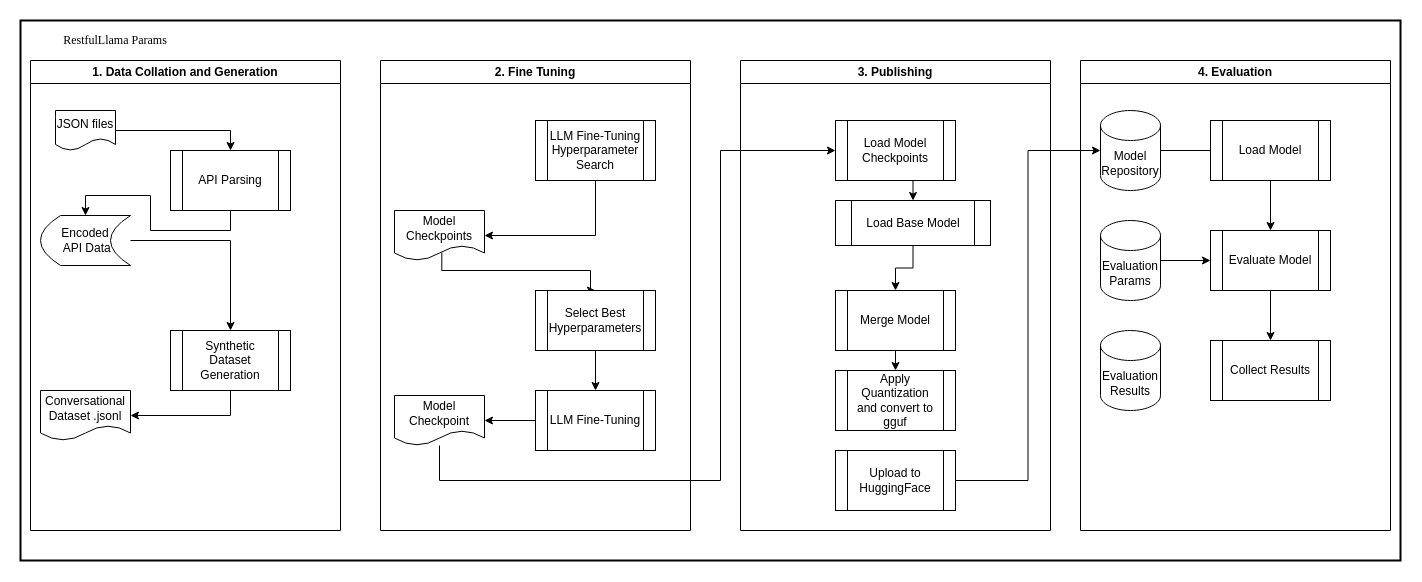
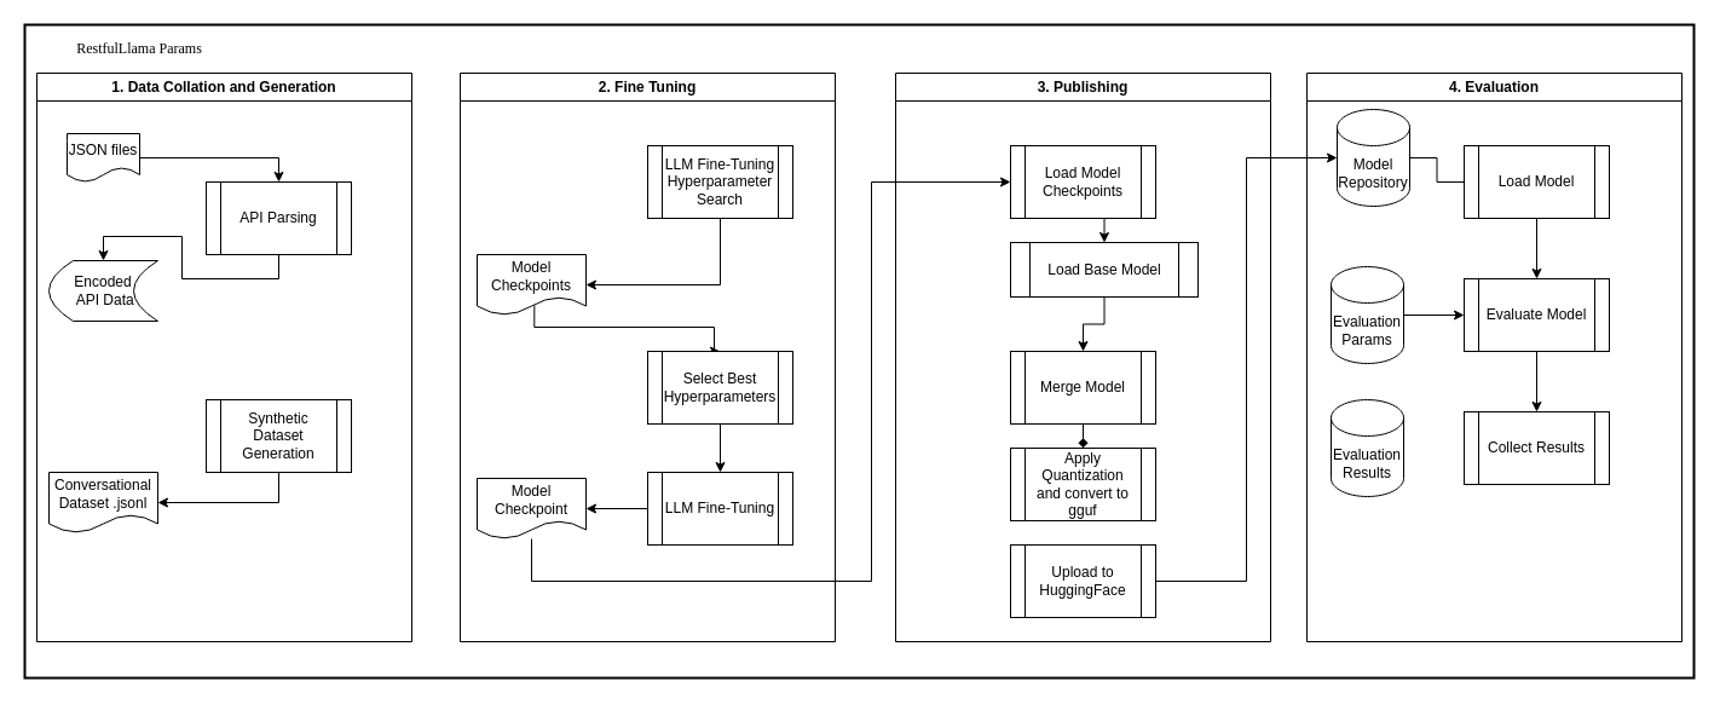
- <mxCell id="21" value="Model Repository" style="shape=cylinder3;whiteSpace=wrap;html=1;boundedLbl=1;backgroundOutline=1;size=15;" vertex="1" parent="16"><mxGeometry x="20" y="50" width="60" height="80" as="geometry" /></mxCell>
+ <mxCell id="21" value="Model Repository" style="shape=cylinder3;whiteSpace=wrap;html=1;boundedLbl=1;backgroundOutline=1;size=15;" vertex="1" parent="16"><mxGeometry x="25" y="30" width="60" height="80" as="geometry" /></mxCell>
- <mxCell id="8" style="edgeStyle=orthogonalEdgeStyle;rounded=0;orthogonalLoop=1;jettySize=auto;html=1;" edge="1" parent="3" source="9" target="10"><mxGeometry relative="1" as="geometry" /></mxCell>
- <mxCell id="28" style="edgeStyle=orthogonalEdgeStyle;rounded=0;orthogonalLoop=1;jettySize=auto;html=1;exitX=0.5;exitY=1;exitDx=0;exitDy=0;entryX=0.5;entryY=0;entryDx=0;entryDy=0;" edge="1" parent="23" source="29" target="30"><mxGeometry relative="1" as="geometry" /></mxCell>
+ <mxCell id="28" style="edgeStyle=orthogonalEdgeStyle;rounded=0;orthogonalLoop=1;jettySize=auto;html=1;exitX=0.5;exitY=1;exitDx=0;exitDy=0;entryX=0.5;entryY=0;entryDx=0;entryDy=0;endArrow=diamond;" edge="1" parent="23" source="29" target="30"><mxGeometry relative="1" as="geometry" /></mxCell>
